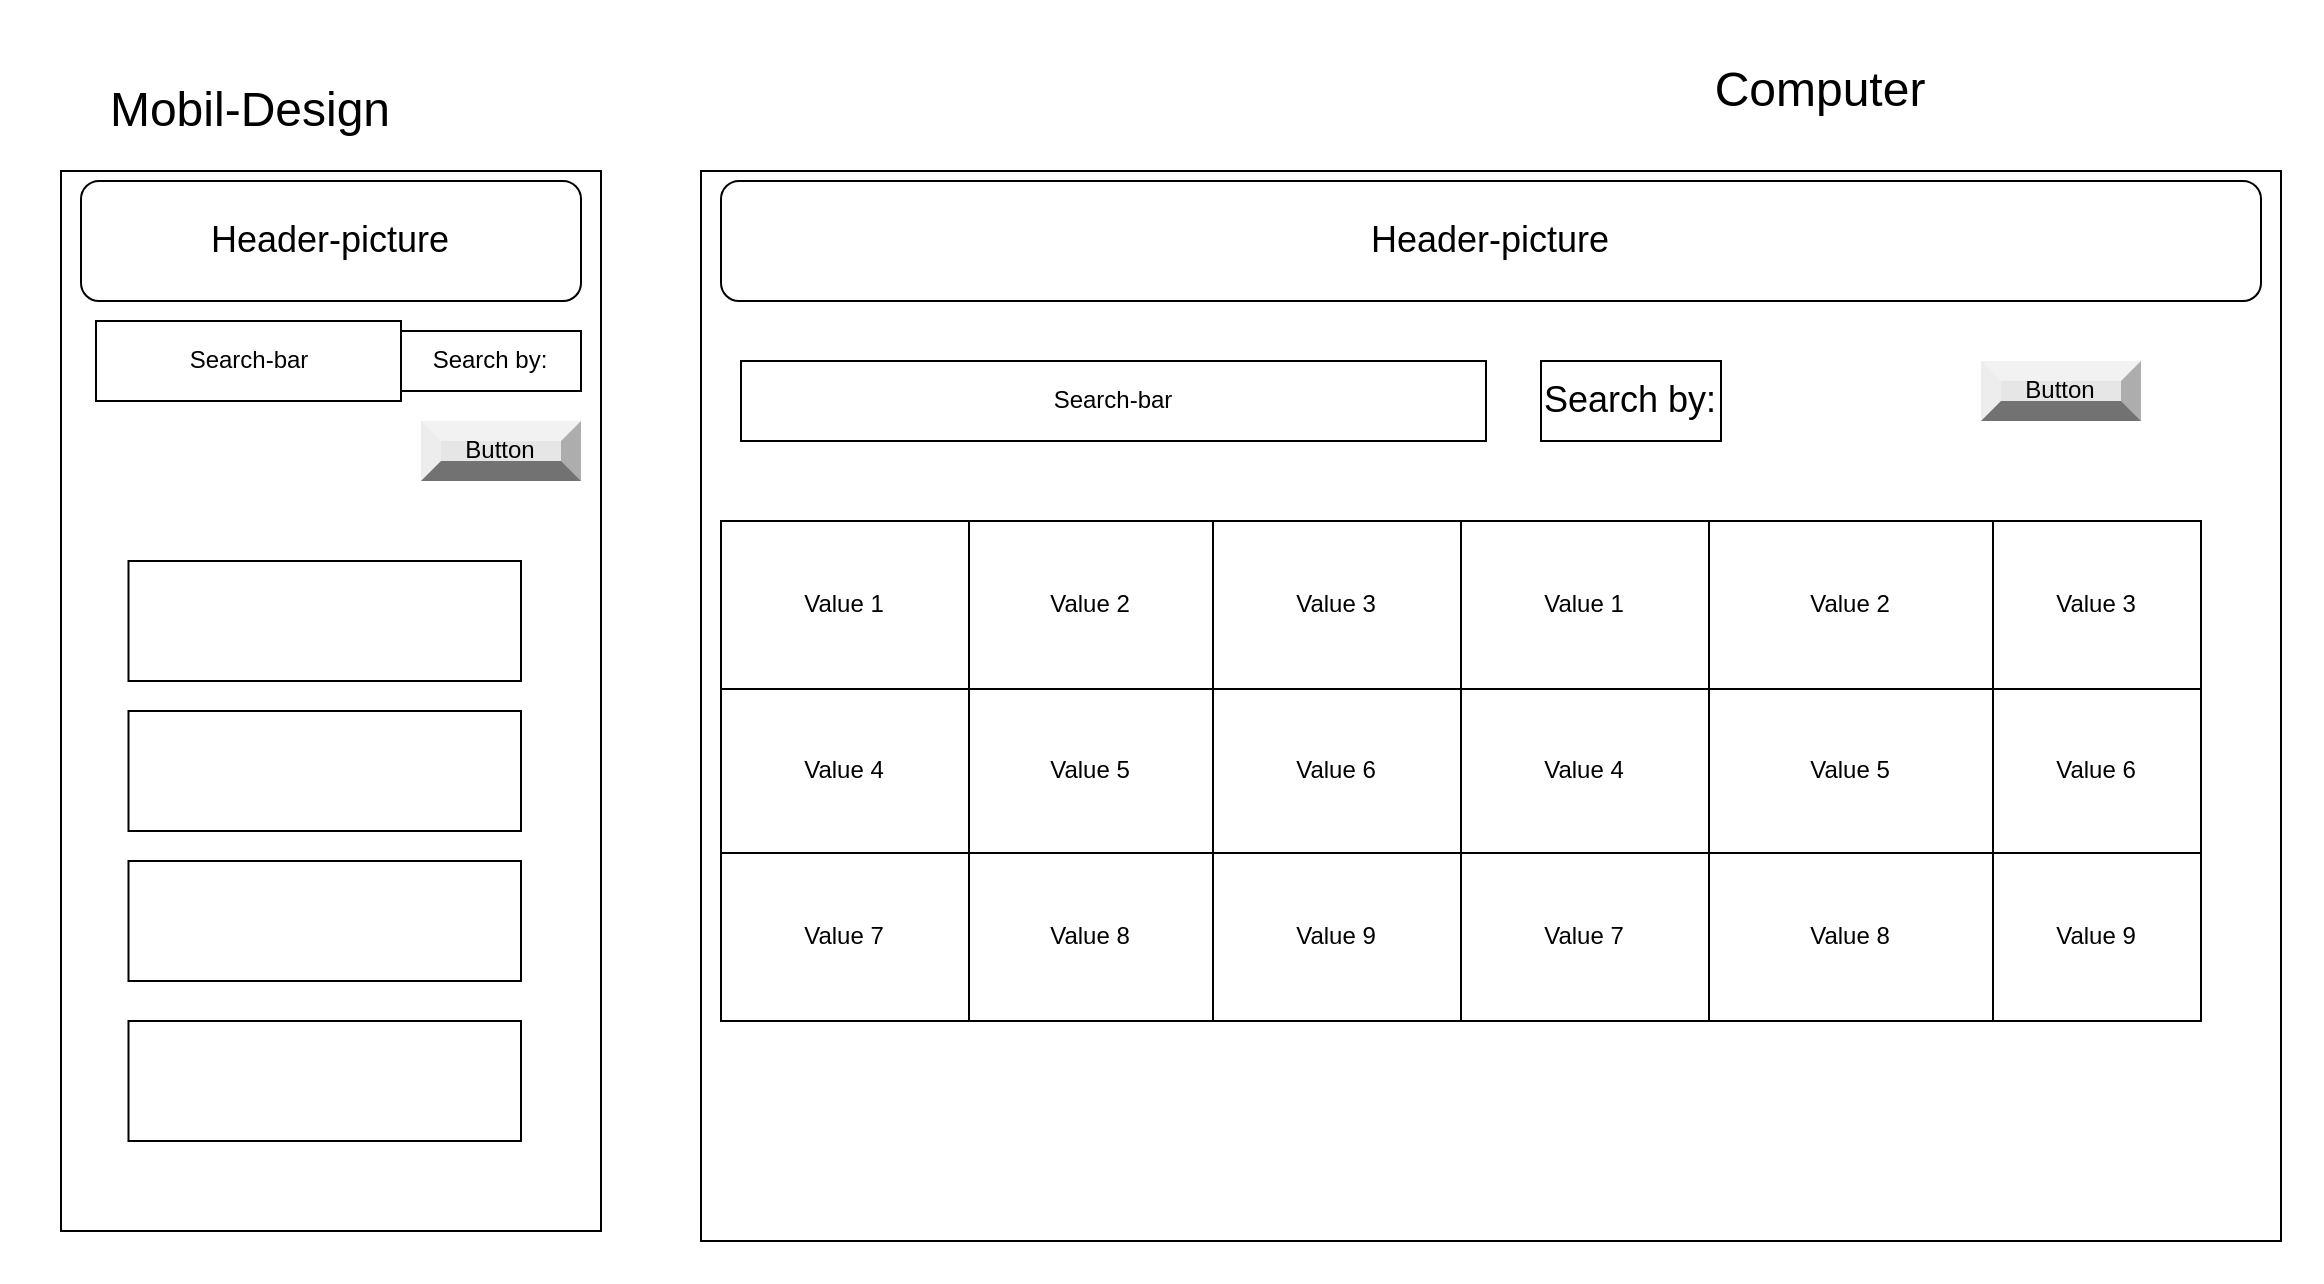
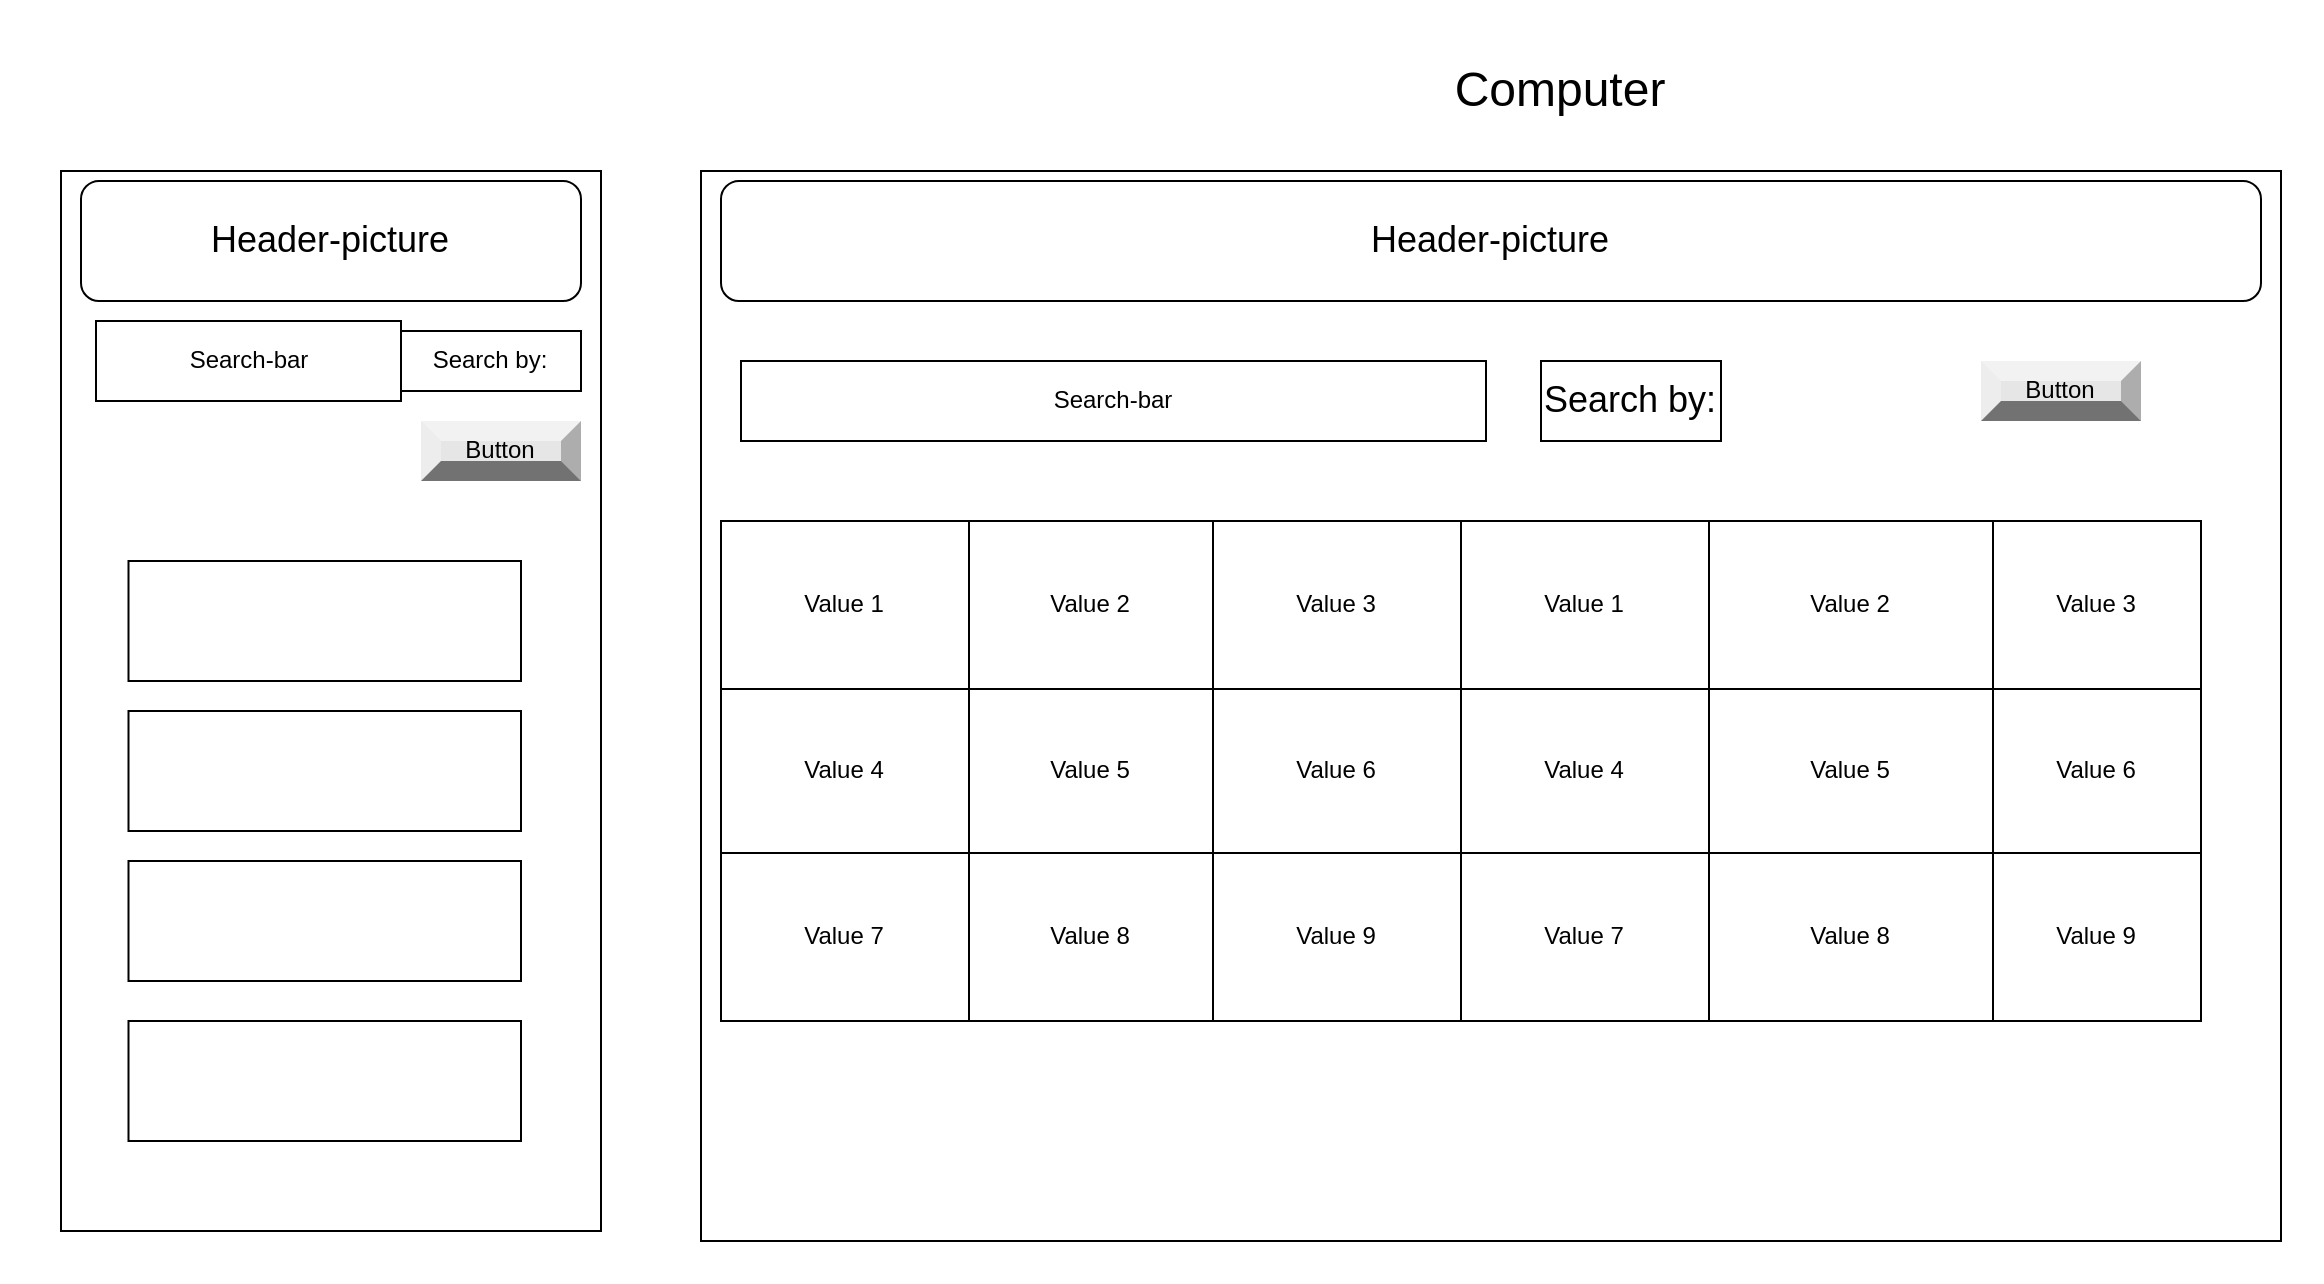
- <mxCell id="8" value="&lt;font style=&quot;font-size: 24px;&quot;&gt;Computer&lt;/font&gt;" style="text;html=1;strokeColor=none;fillColor=none;align=center;verticalAlign=middle;whiteSpace=wrap;rounded=0;" vertex="1" parent="1"><mxGeometry x="740" y="20" width="340" height="50" as="geometry" /></mxCell>
+ <mxCell id="8" value="&lt;font style=&quot;font-size: 24px;&quot;&gt;Computer&lt;/font&gt;" style="text;html=1;strokeColor=none;fillColor=none;align=center;verticalAlign=middle;whiteSpace=wrap;rounded=0;" vertex="1" parent="1"><mxGeometry x="610" y="20" width="340" height="50" as="geometry" /></mxCell>
- <mxCell id="3" value="&lt;font style=&quot;font-size: 24px;&quot;&gt;Mobil-Design&lt;/font&gt;" style="text;html=1;strokeColor=none;fillColor=none;align=center;verticalAlign=middle;whiteSpace=wrap;rounded=0;" vertex="1" parent="1"><mxGeometry x="20" y="40" width="210" height="30" as="geometry" /></mxCell>
